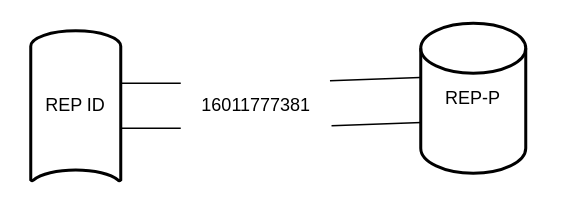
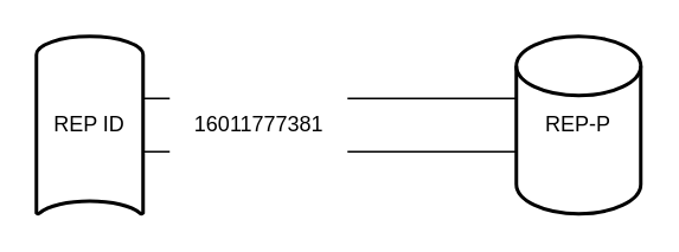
- <mxCell id="2" value="REP-P" style="strokeWidth=2;html=1;shape=mxgraph.flowchart.database;whiteSpace=wrap;" vertex="1" parent="1"><mxGeometry x="280" y="15" width="70" height="100" as="geometry" /></mxCell>
+ <mxCell id="2" value="REP-P" style="strokeWidth=2;html=1;shape=mxgraph.flowchart.database;whiteSpace=wrap;" vertex="1" parent="1"><mxGeometry x="290" y="20" width="70" height="100" as="geometry" /></mxCell>
- <mxCell id="6" value="16011777381" style="text;html=1;align=center;verticalAlign=middle;resizable=0;points=[];autosize=1;strokeColor=none;fillColor=none;" vertex="1" parent="1"><mxGeometry x="120" y="55" width="100" height="30" as="geometry" /></mxCell>
+ <mxCell id="6" value="16011777381" style="text;html=1;align=center;verticalAlign=middle;resizable=0;points=[];autosize=1;strokeColor=none;fillColor=none;" vertex="1" parent="1"><mxGeometry x="95" y="55" width="100" height="30" as="geometry" /></mxCell>
